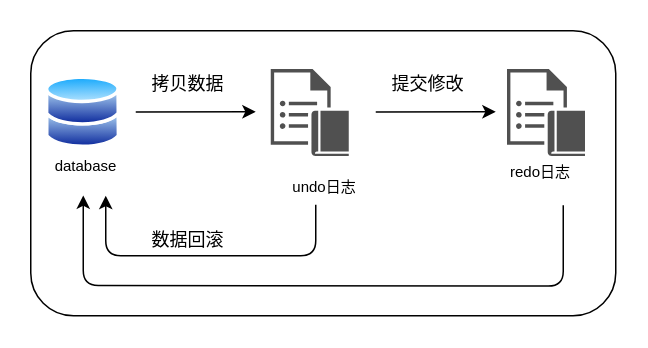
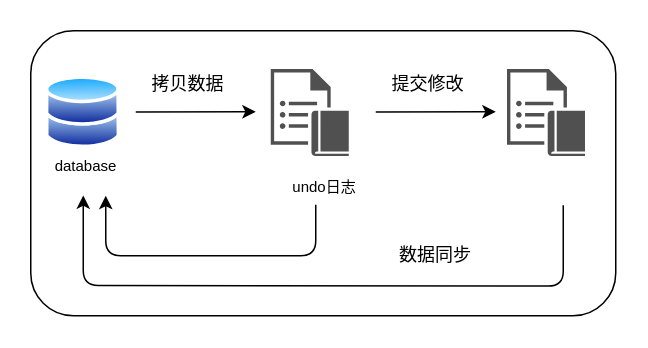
- <mxCell id="15" value="&lt;font size=&quot;1&quot;&gt;redo日志&lt;/font&gt;" style="text;html=1;strokeColor=none;fillColor=none;align=center;verticalAlign=middle;whiteSpace=wrap;rounded=0;" vertex="1" parent="1"><mxGeometry x="329.5" y="103.5" width="60" height="20" as="geometry" /></mxCell>
- <mxCell id="13" value="数据回滚" style="text;html=1;strokeColor=none;fillColor=none;align=center;verticalAlign=middle;whiteSpace=wrap;rounded=0;" vertex="1" parent="1"><mxGeometry x="95" y="150" width="60" height="20" as="geometry" /></mxCell>
+ <mxCell id="11" value="数据同步" style="text;html=1;strokeColor=none;fillColor=none;align=center;verticalAlign=middle;whiteSpace=wrap;rounded=0;" vertex="1" parent="1"><mxGeometry x="260" y="160" width="60" height="20" as="geometry" /></mxCell>
